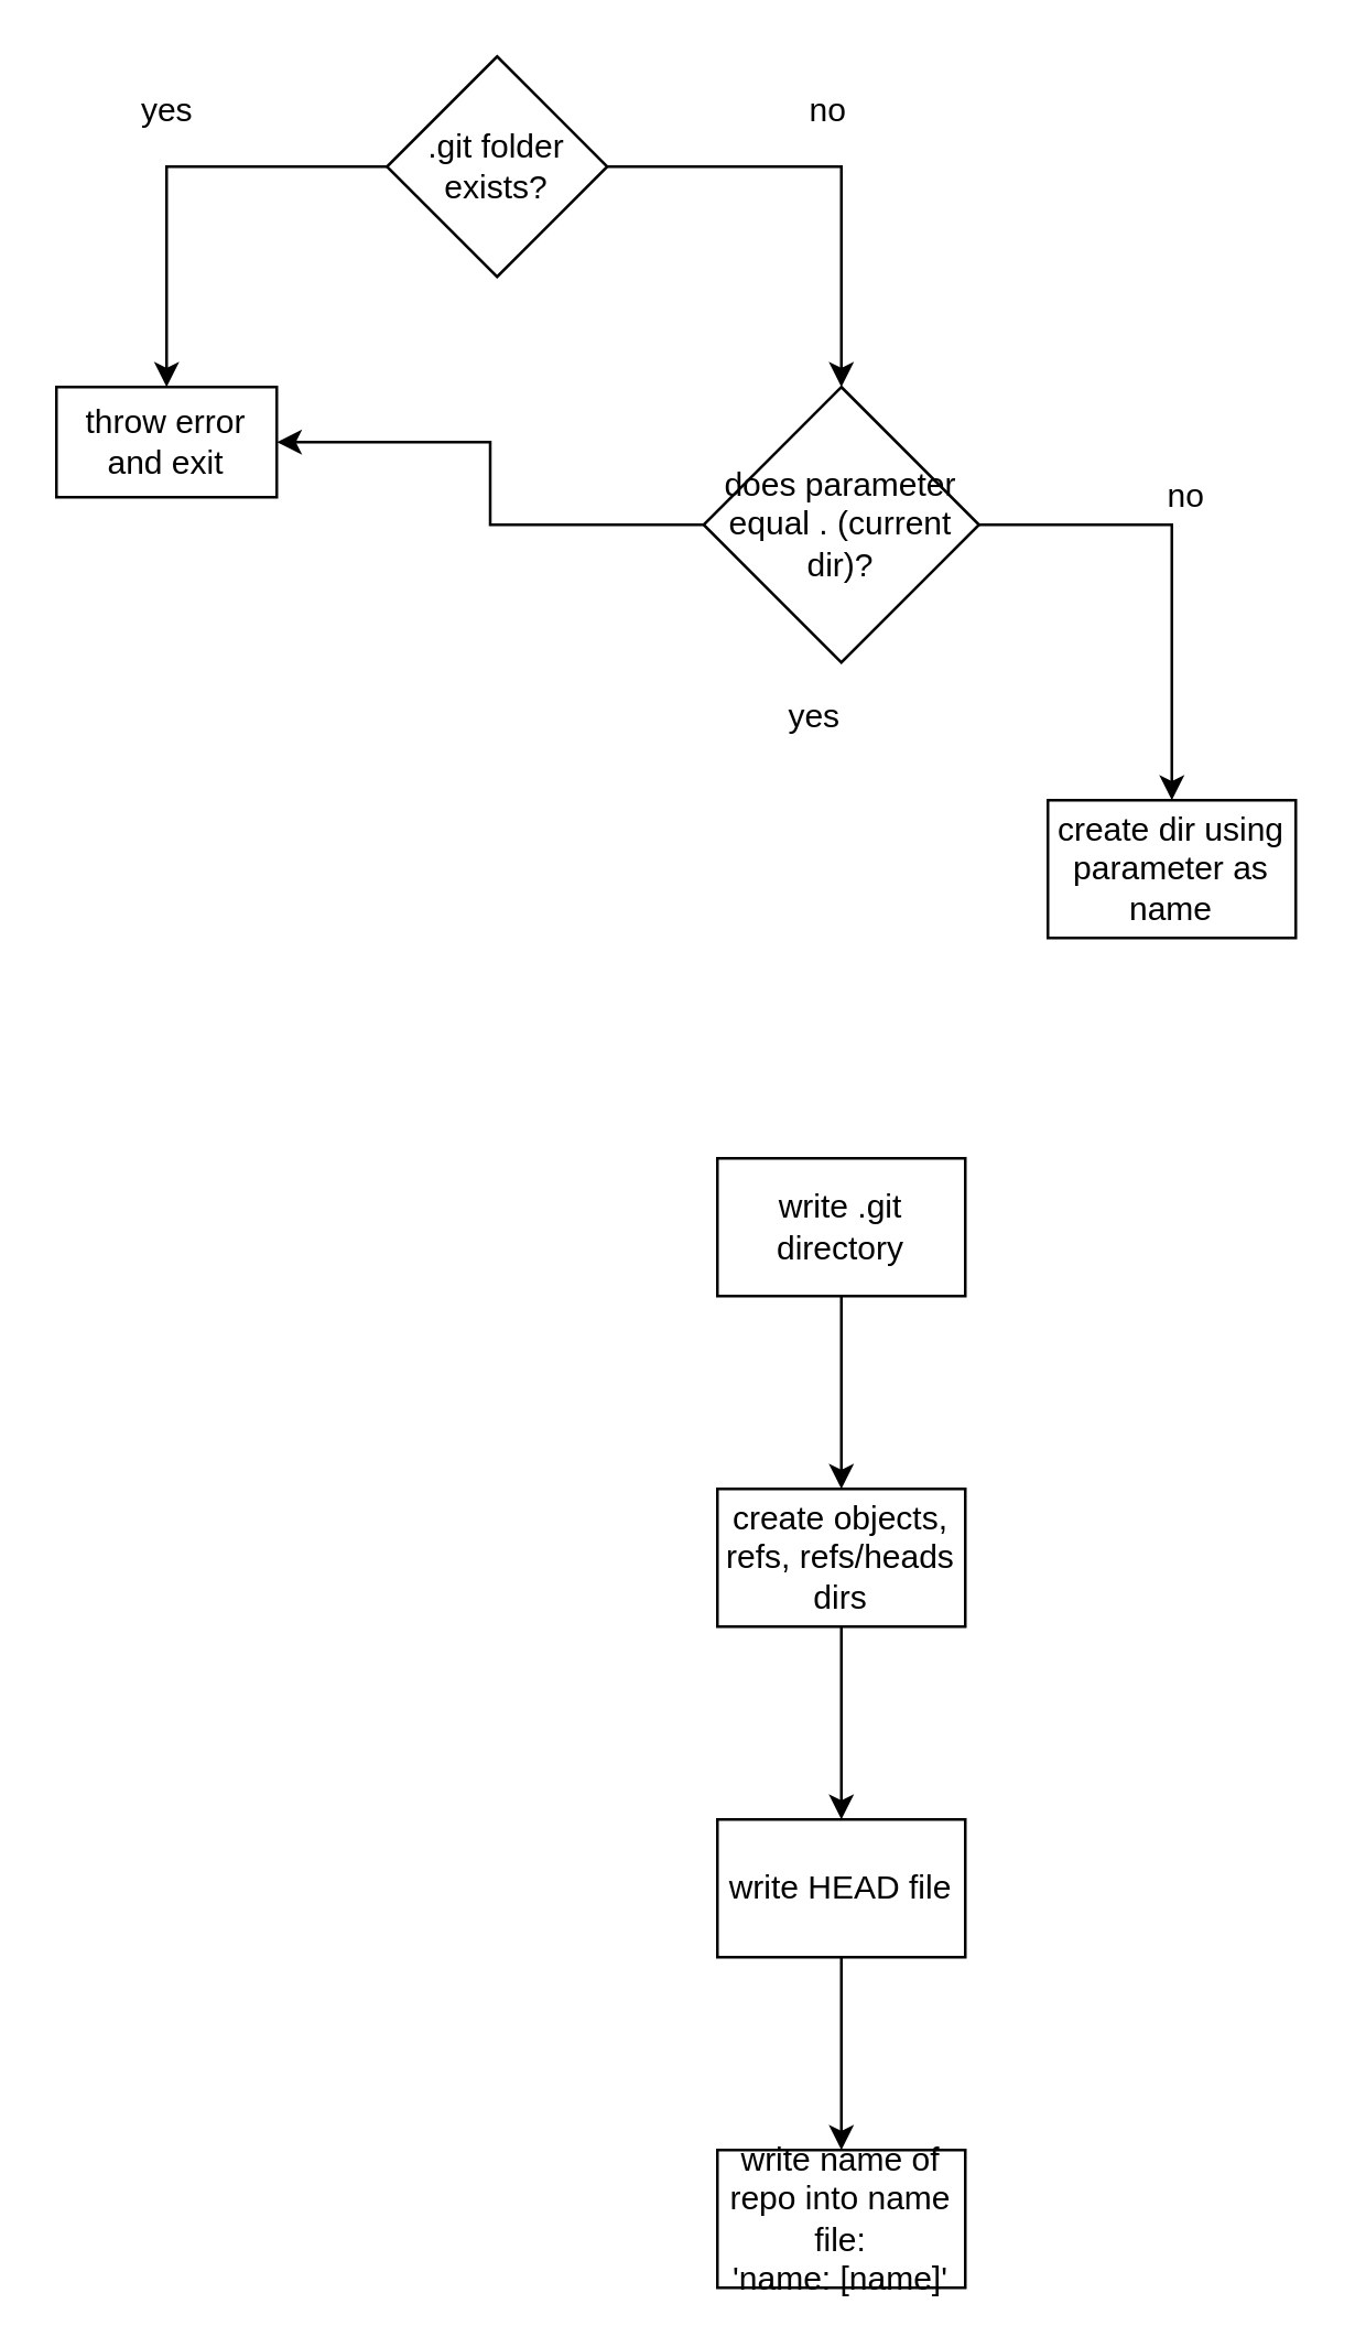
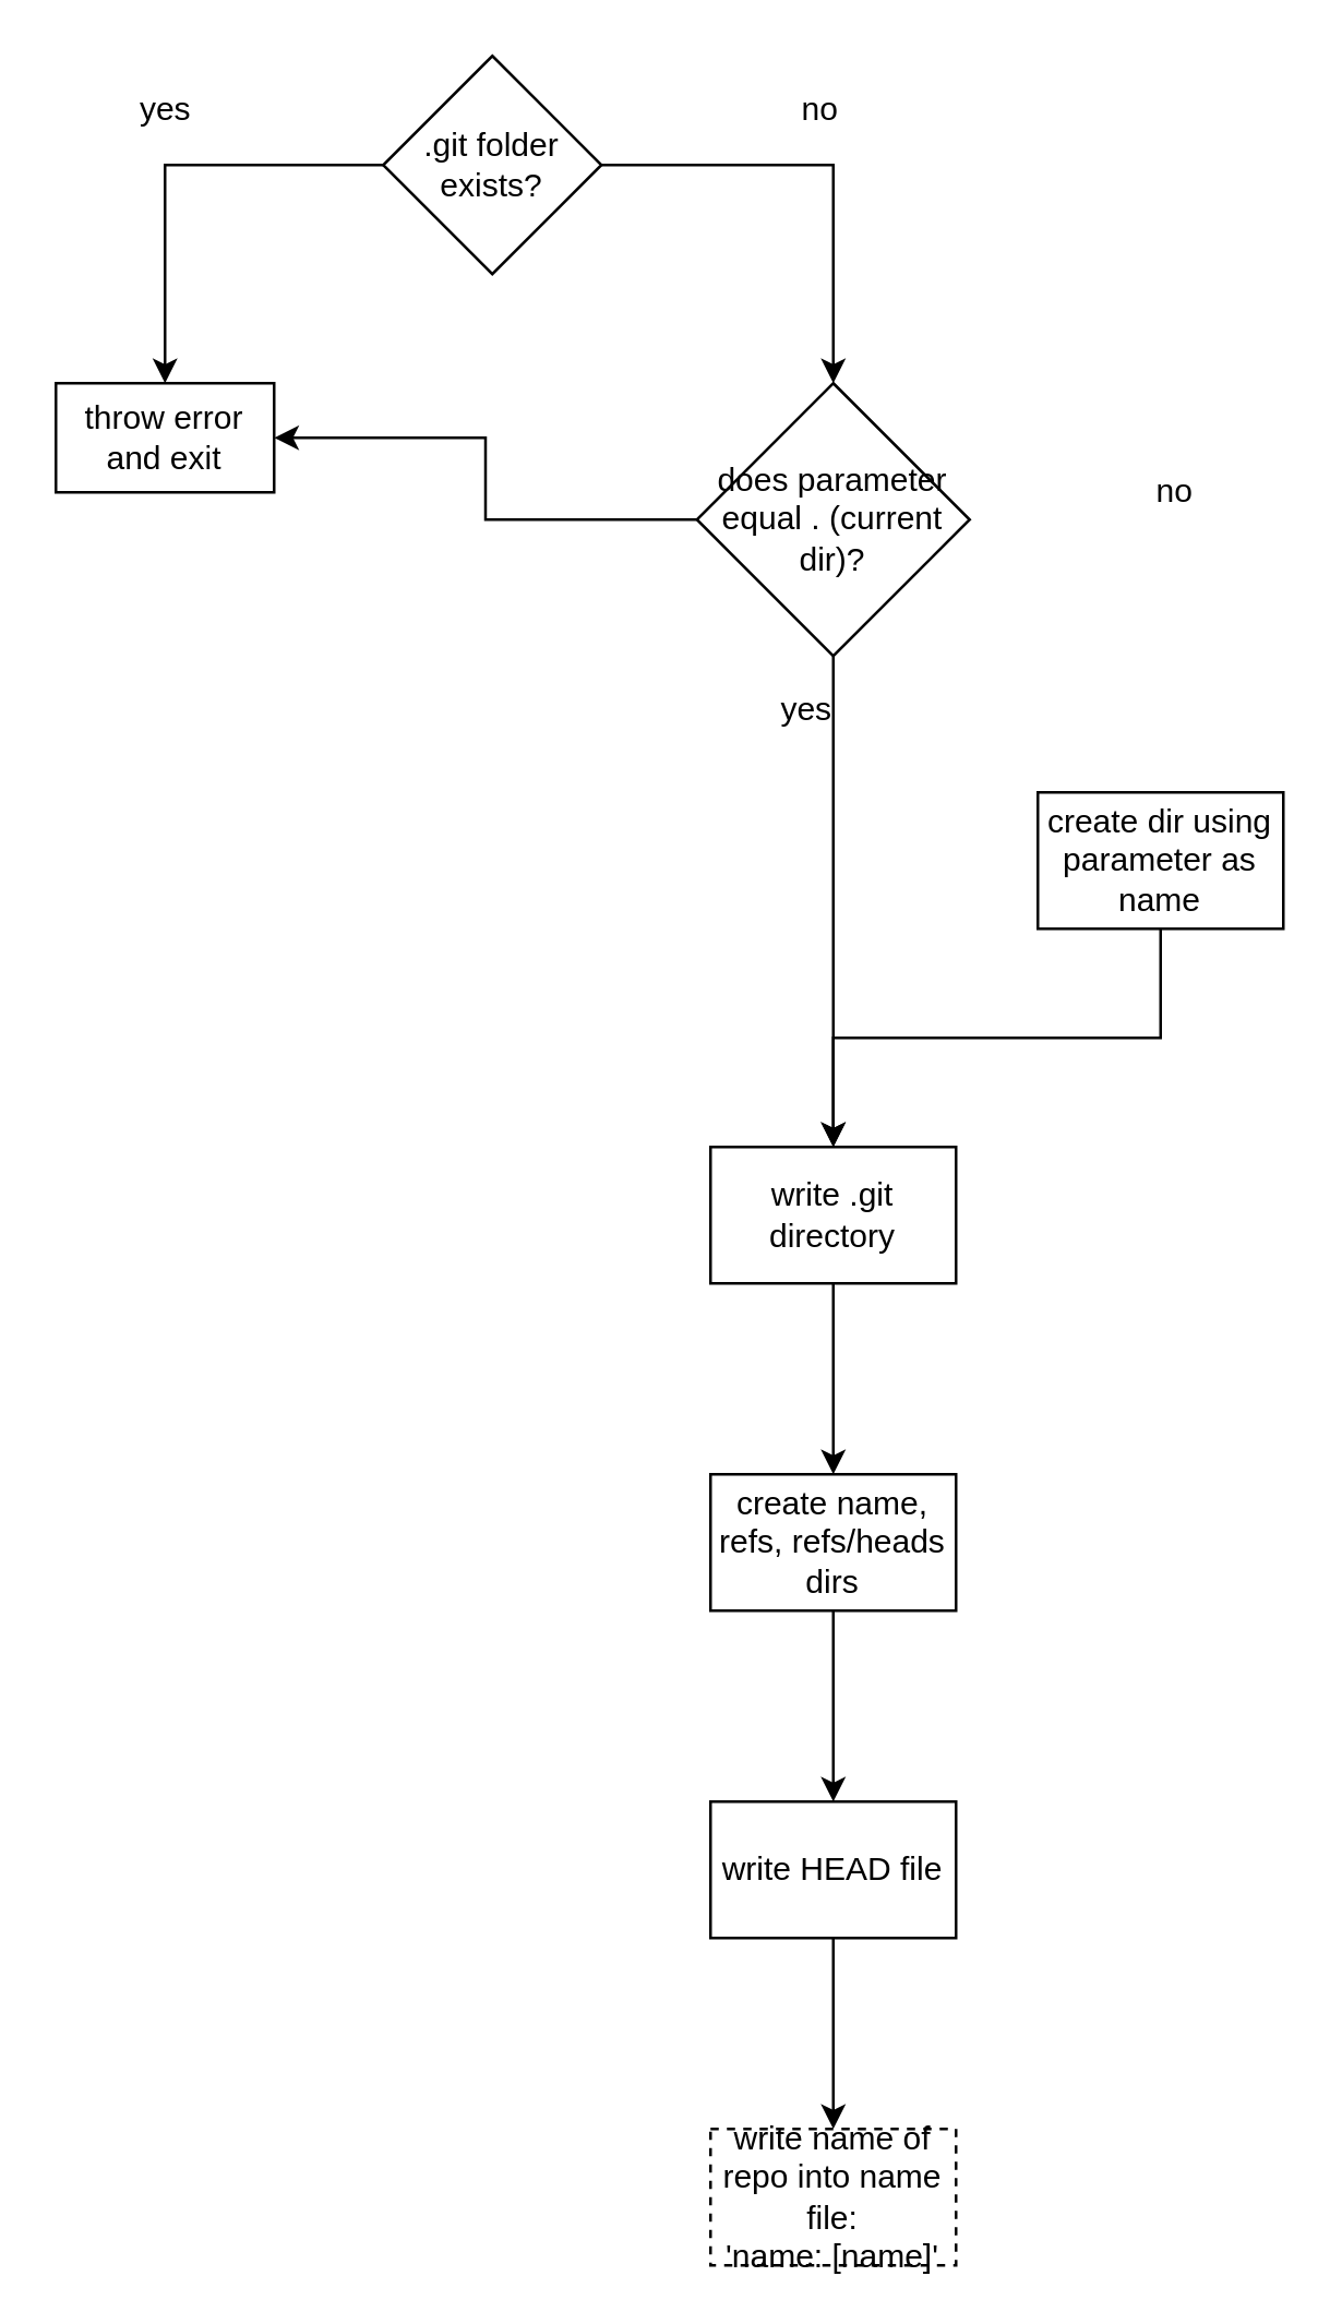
- <mxCell id="8" style="edgeStyle=orthogonalEdgeStyle;rounded=0;orthogonalLoop=1;jettySize=auto;html=1;" edge="1" parent="1" source="10" target="14"><mxGeometry relative="1" as="geometry" /></mxCell>
+ <mxCell id="8" style="edgeStyle=orthogonalEdgeStyle;rounded=0;orthogonalLoop=1;jettySize=auto;html=1;entryX=0.5;entryY=0;entryDx=0;entryDy=0;" edge="1" parent="1" source="10" target="7"><mxGeometry relative="1" as="geometry" /></mxCell>
+ <mxCell id="13" style="edgeStyle=orthogonalEdgeStyle;rounded=0;orthogonalLoop=1;jettySize=auto;html=1;exitX=0.5;exitY=1;exitDx=0;exitDy=0;entryX=0.5;entryY=0;entryDx=0;entryDy=0;" edge="1" parent="1" source="14" target="7"><mxGeometry relative="1" as="geometry" /></mxCell>
- <mxCell id="18" value="create objects, refs, refs/heads dirs" style="rounded=0;whiteSpace=wrap;html=1;" vertex="1" parent="1"><mxGeometry x="260" y="540" width="90" height="50" as="geometry" /></mxCell>
+ <mxCell id="18" value="create name, refs, refs/heads dirs" style="rounded=0;whiteSpace=wrap;html=1;" vertex="1" parent="1"><mxGeometry x="260" y="540" width="90" height="50" as="geometry" /></mxCell>
- <mxCell id="21" value="write name of repo into name file: &lt;br&gt;'name: [name]'" style="rounded=0;whiteSpace=wrap;html=1;" vertex="1" parent="1"><mxGeometry x="260" y="780" width="90" height="50" as="geometry" /></mxCell>
+ <mxCell id="21" value="write name of repo into name file: &lt;br&gt;'name: [name]'" style="rounded=0;whiteSpace=wrap;html=1;dashed=1;" vertex="1" parent="1"><mxGeometry x="260" y="780" width="90" height="50" as="geometry" /></mxCell>
